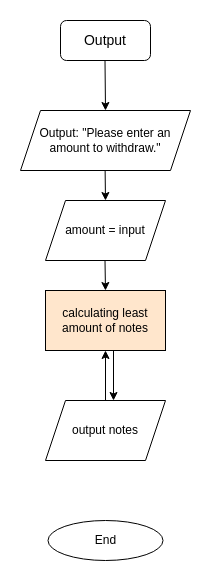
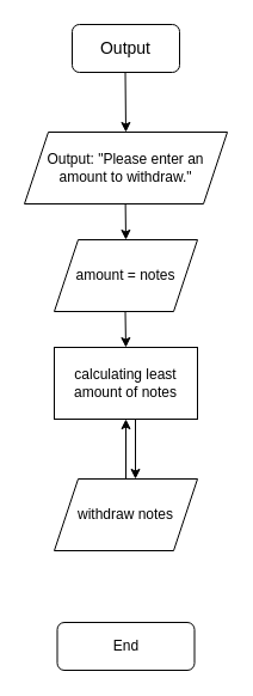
- <mxCell id="6" value="&lt;span&gt;amount = input&lt;/span&gt;" style="shape=parallelogram;perimeter=parallelogramPerimeter;whiteSpace=wrap;html=1;fixedSize=1;" parent="1" vertex="1"><mxGeometry x="45" y="200" width="120" height="60" as="geometry" /></mxCell>
+ <mxCell id="6" value="&lt;span&gt;amount = notes&lt;/span&gt;" style="shape=parallelogram;perimeter=parallelogramPerimeter;whiteSpace=wrap;html=1;fixedSize=1;" parent="1" vertex="1"><mxGeometry x="45" y="200" width="120" height="60" as="geometry" /></mxCell>
- <mxCell id="7" value="calculating least amount of notes" style="rounded=0;whiteSpace=wrap;html=1;fillColor=#ffe6cc;" parent="1" vertex="1"><mxGeometry x="45" y="290" width="120" height="60" as="geometry" /></mxCell>
+ <mxCell id="7" value="calculating least amount of notes" style="rounded=0;whiteSpace=wrap;html=1;" parent="1" vertex="1"><mxGeometry x="45" y="290" width="120" height="60" as="geometry" /></mxCell>
- <mxCell id="10" value="output notes" style="shape=parallelogram;perimeter=parallelogramPerimeter;whiteSpace=wrap;html=1;fixedSize=1;" parent="1" vertex="1"><mxGeometry x="45" y="400" width="120" height="60" as="geometry" /></mxCell>
+ <mxCell id="10" value="withdraw notes" style="shape=parallelogram;perimeter=parallelogramPerimeter;whiteSpace=wrap;html=1;fixedSize=1;" parent="1" vertex="1"><mxGeometry x="45" y="400" width="120" height="60" as="geometry" /></mxCell>
- <mxCell id="12" value="End" style="ellipse;whiteSpace=wrap;html=1;" vertex="1" parent="1"><mxGeometry x="47.5" y="520" width="115" height="40" as="geometry" /></mxCell>
+ <mxCell id="12" value="End" style="rounded=1;whiteSpace=wrap;html=1;" vertex="1" parent="1"><mxGeometry x="47.5" y="520" width="115" height="40" as="geometry" /></mxCell>
